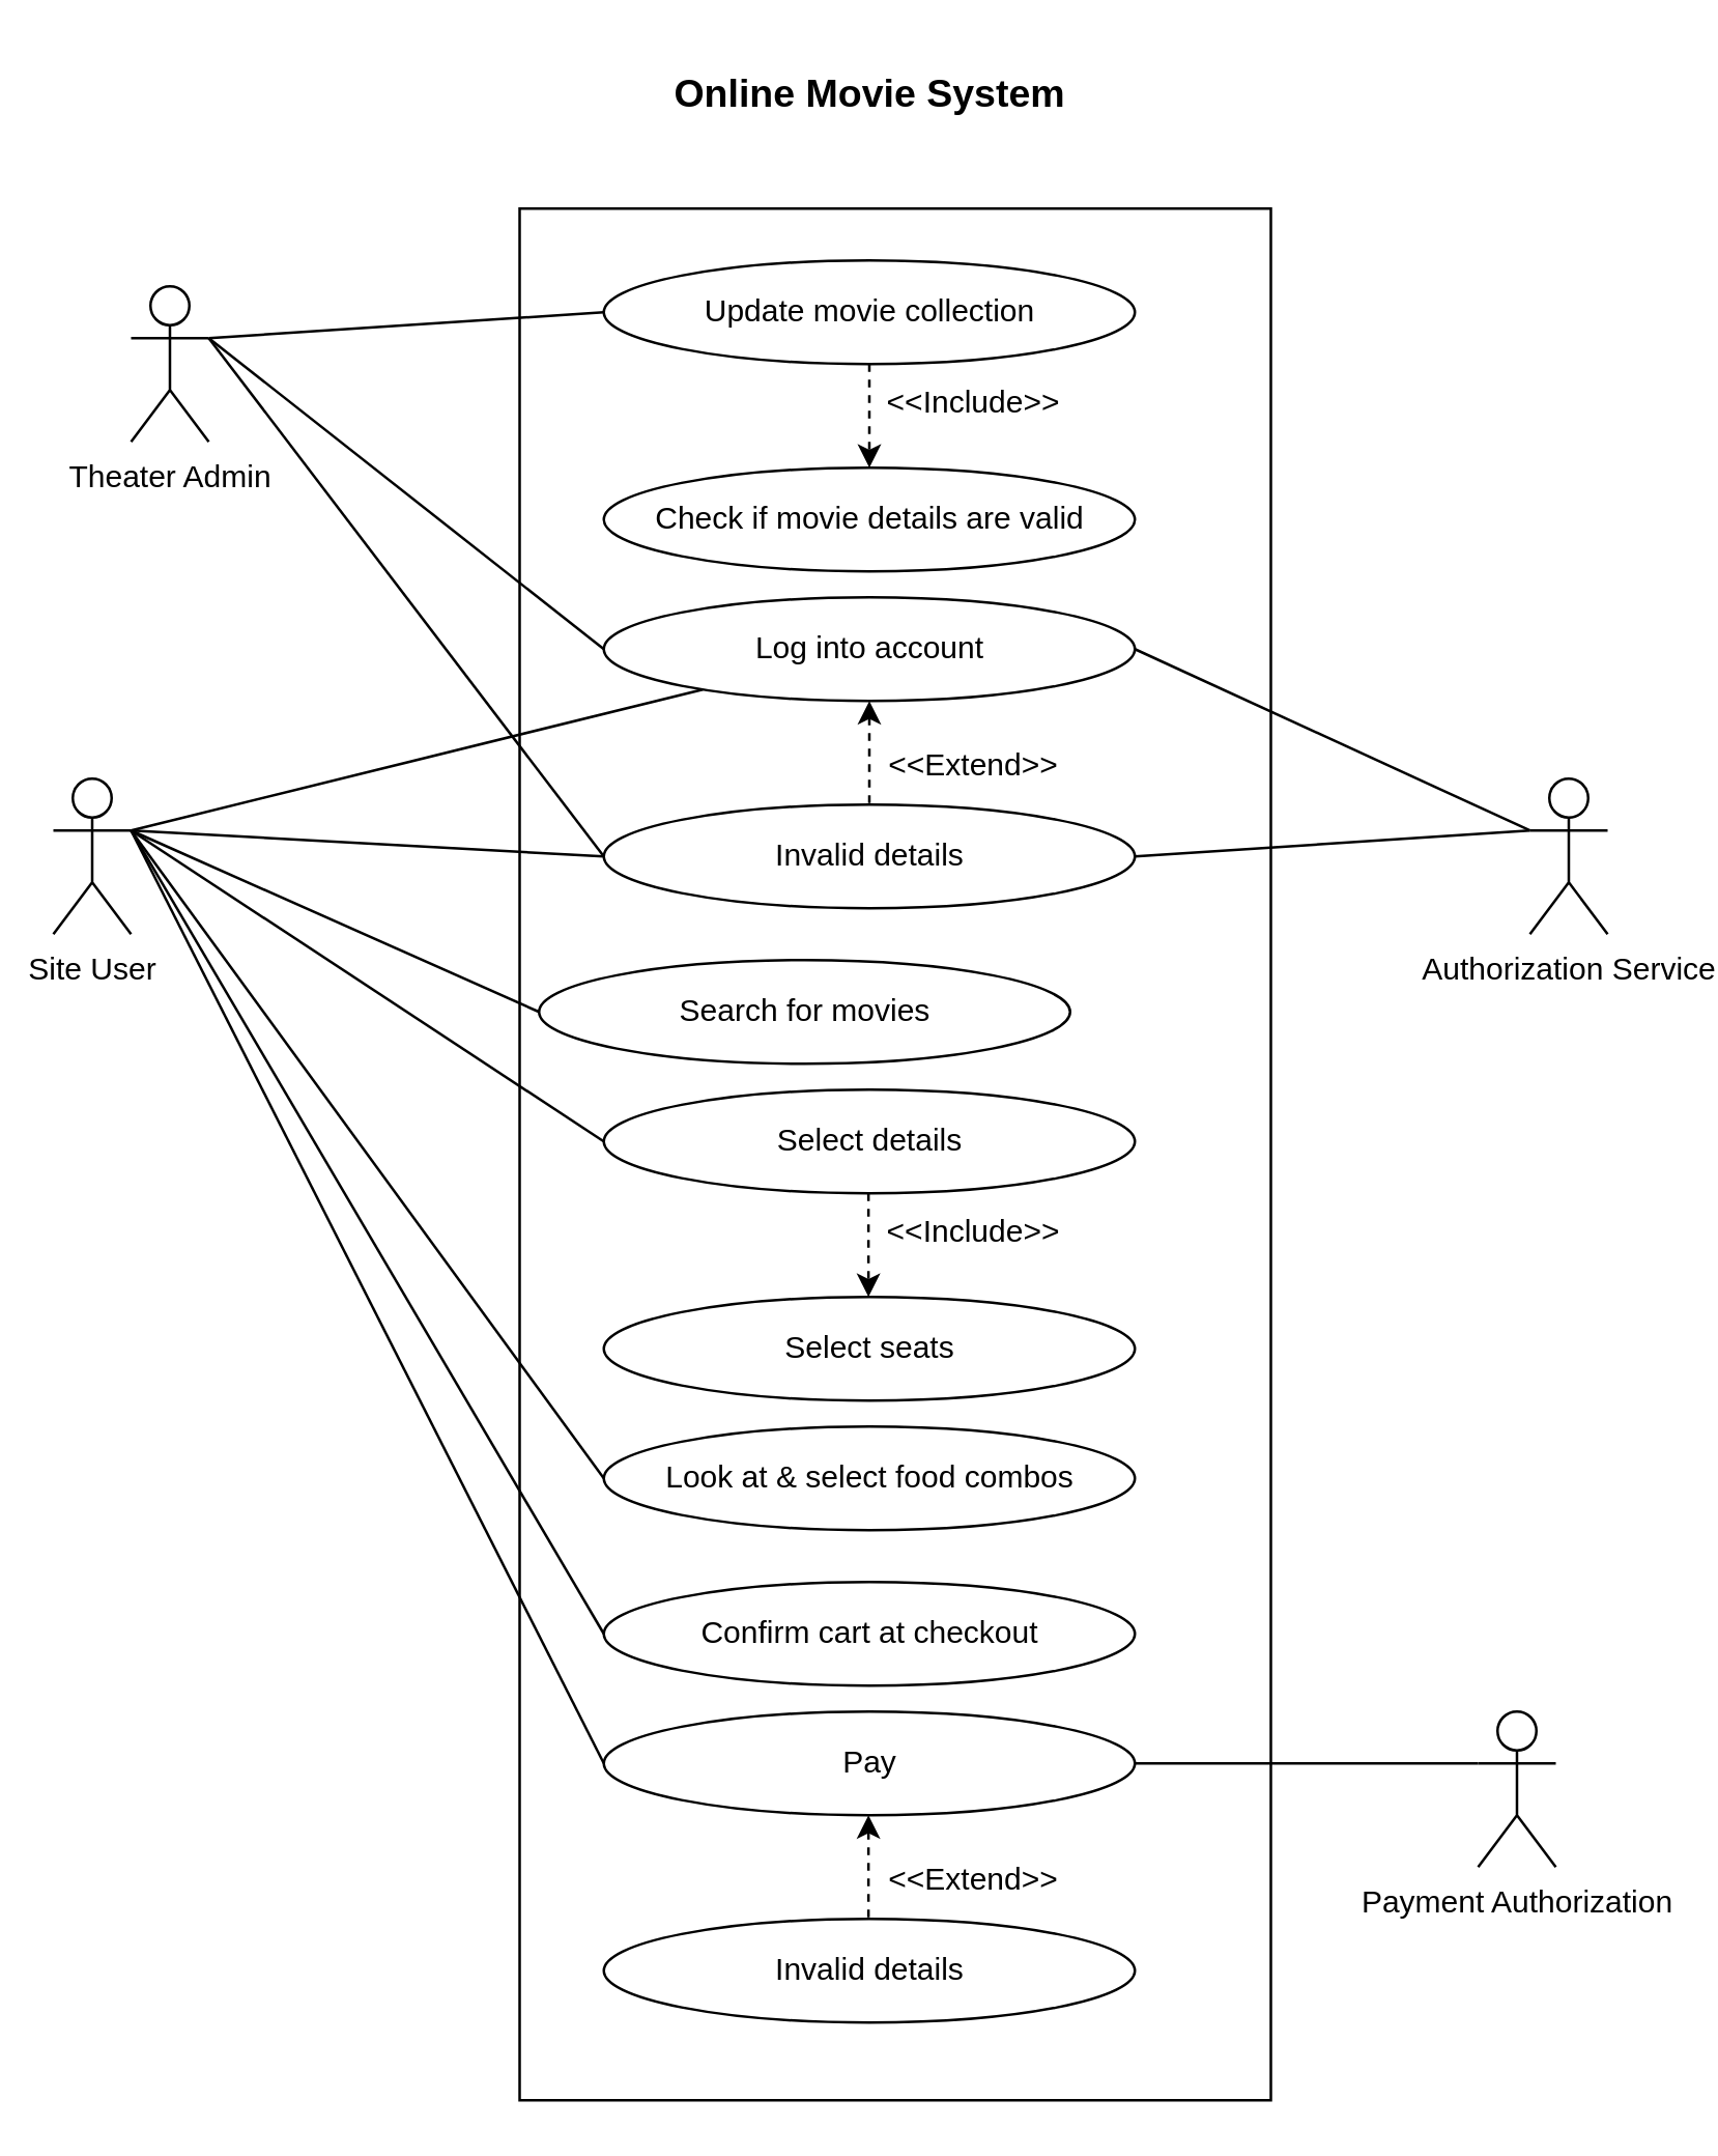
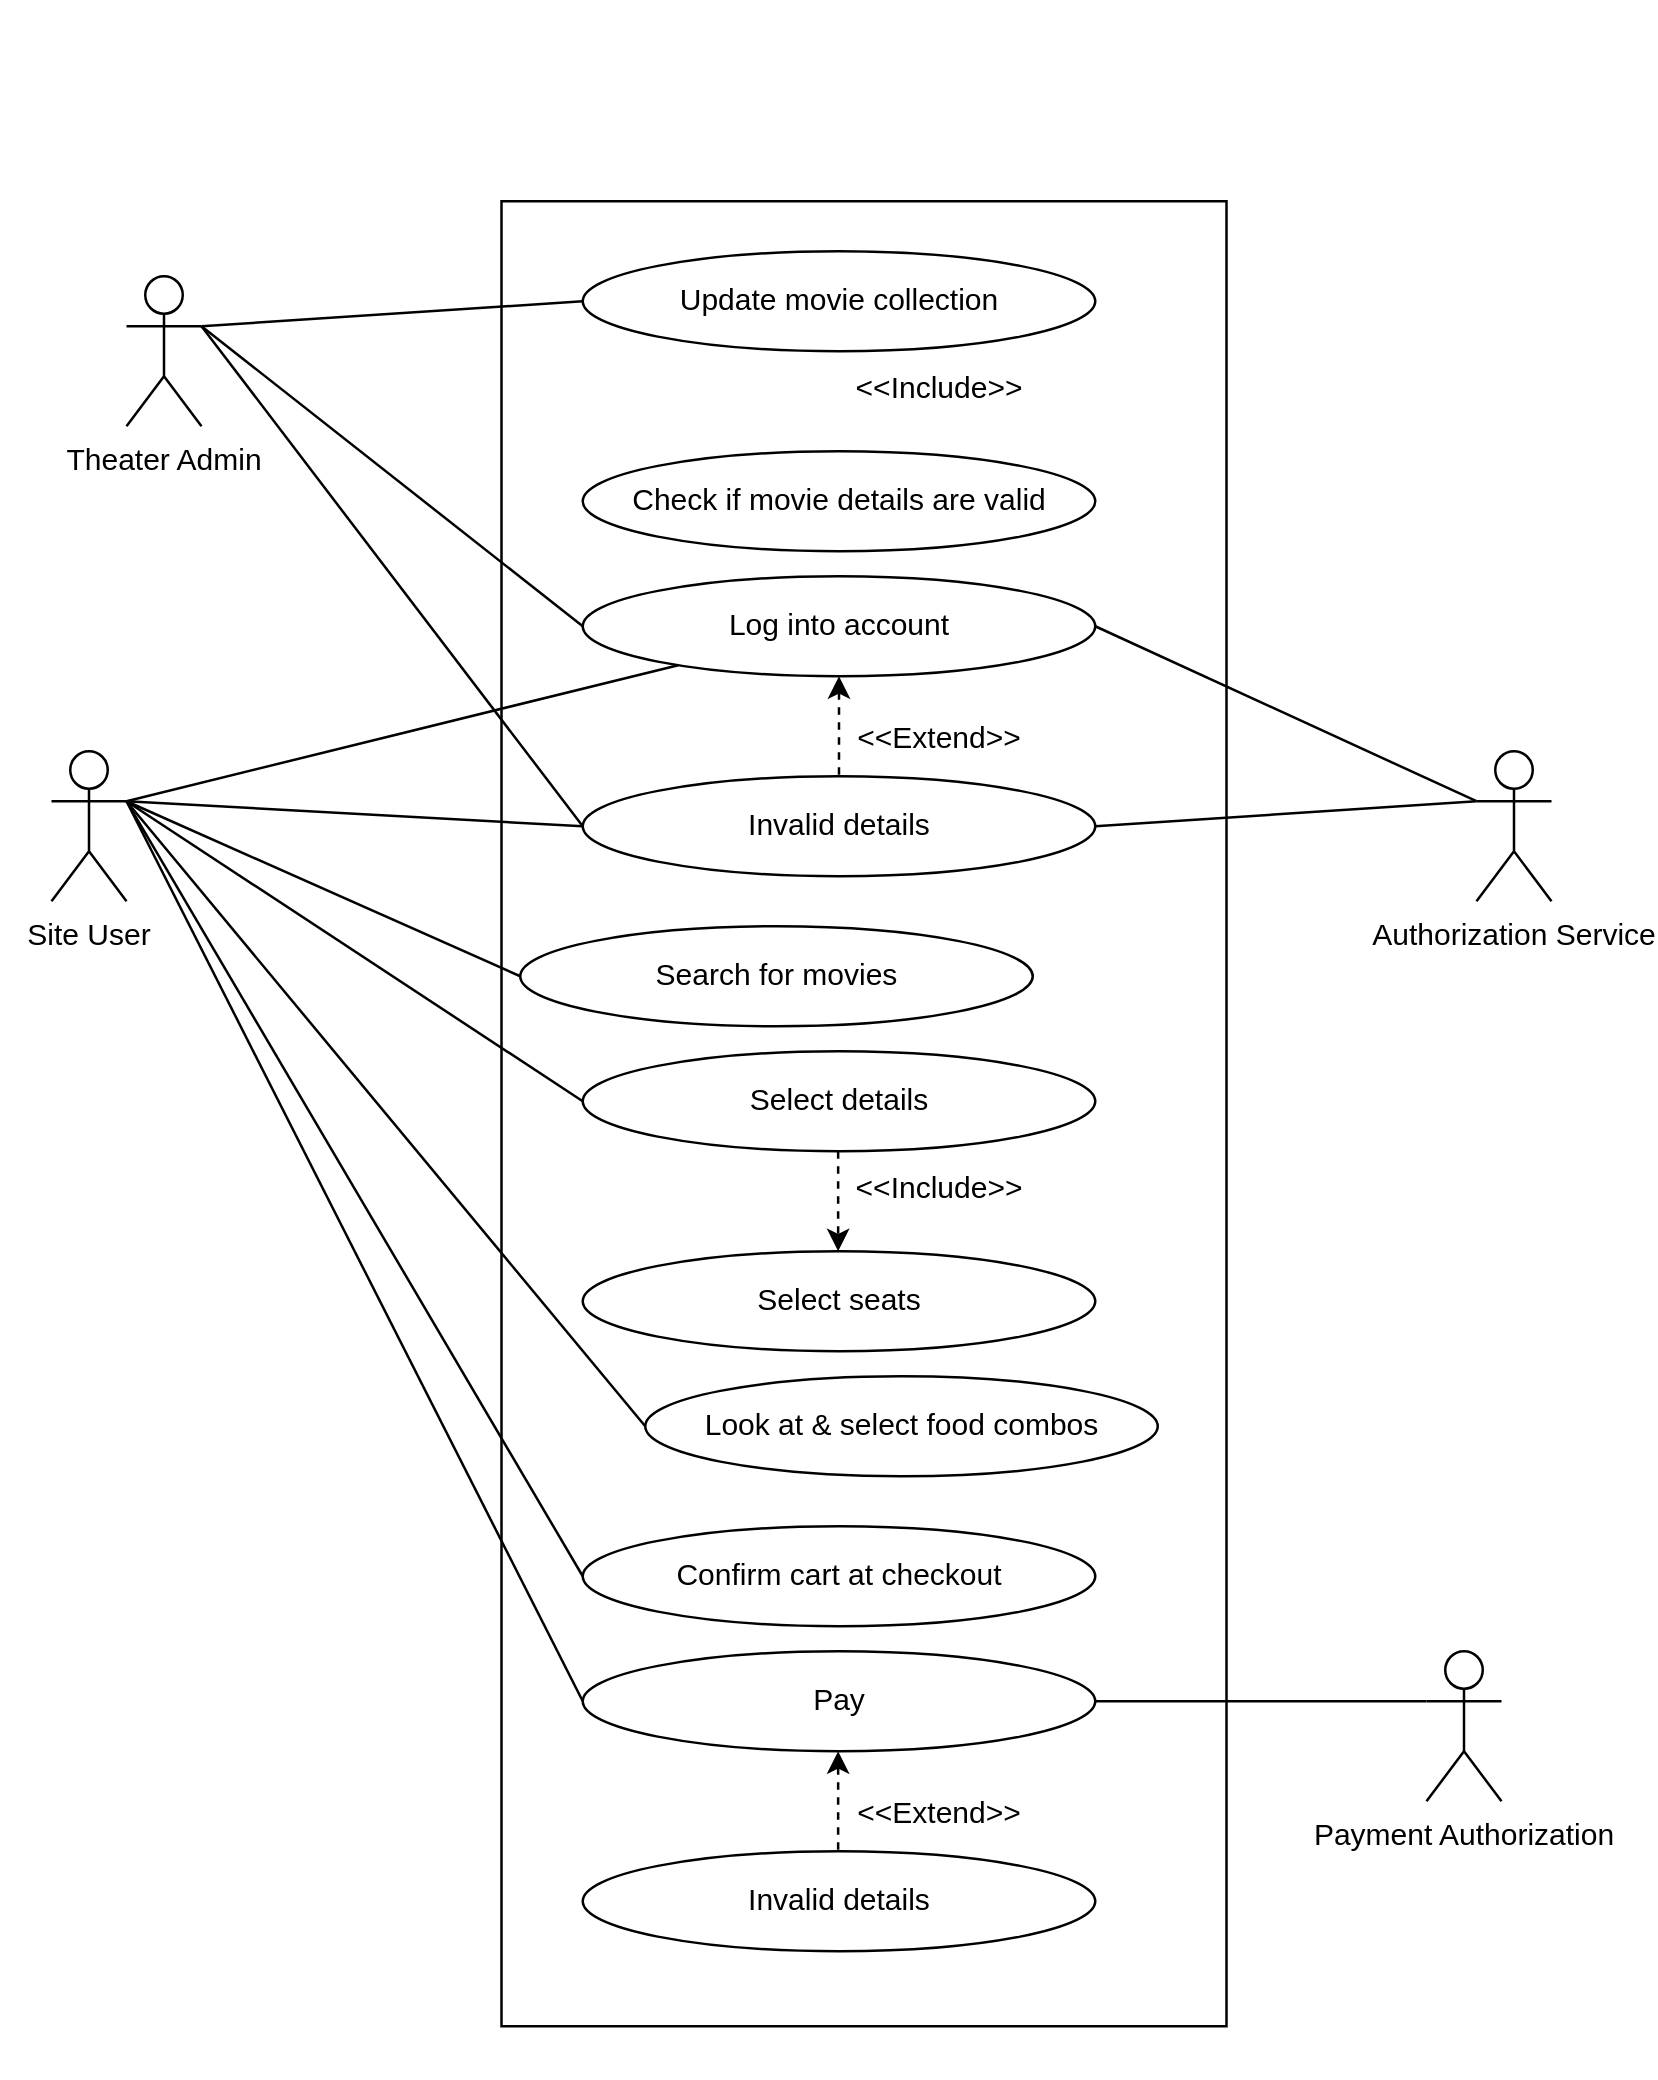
- <mxCell id="3" value="&lt;b&gt;&lt;font style=&quot;font-size: 15px;&quot;&gt;Online Movie System&lt;/font&gt;&lt;/b&gt;" style="text;html=1;align=center;verticalAlign=middle;resizable=0;points=[];autosize=1;strokeColor=none;fillColor=none;" vertex="1" parent="1"><mxGeometry x="250" y="20" width="170" height="30" as="geometry" /></mxCell>
- <mxCell id="6" value="" style="endArrow=classic;html=1;rounded=0;dashed=1;exitX=0.5;exitY=1;exitDx=0;exitDy=0;entryX=0.5;entryY=0;entryDx=0;entryDy=0;" edge="1" parent="1" source="4" target="5"><mxGeometry width="50" height="50" relative="1" as="geometry"><mxPoint x="300" y="510" as="sourcePoint" /><mxPoint x="330" y="200" as="targetPoint" /></mxGeometry></mxCell>
- <mxCell id="30" value="Look at &amp;amp; select food combos" style="ellipse;whiteSpace=wrap;html=1;fillColor=none;" vertex="1" parent="1"><mxGeometry x="232.5" y="550" width="205" height="40" as="geometry" /></mxCell>
+ <mxCell id="30" value="Look at &amp;amp; select food combos" style="ellipse;whiteSpace=wrap;html=1;fillColor=none;" vertex="1" parent="1"><mxGeometry x="257.5" y="550" width="205" height="40" as="geometry" /></mxCell>
